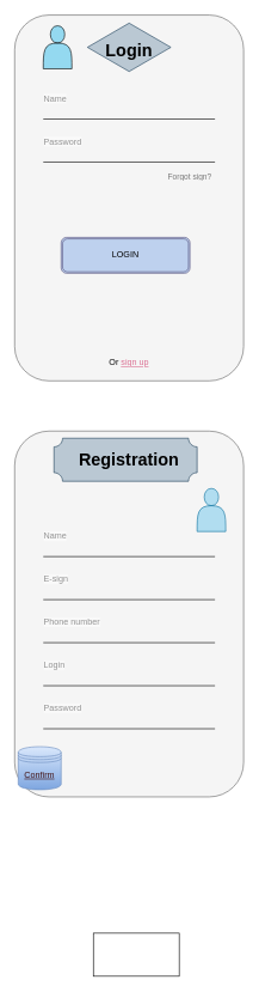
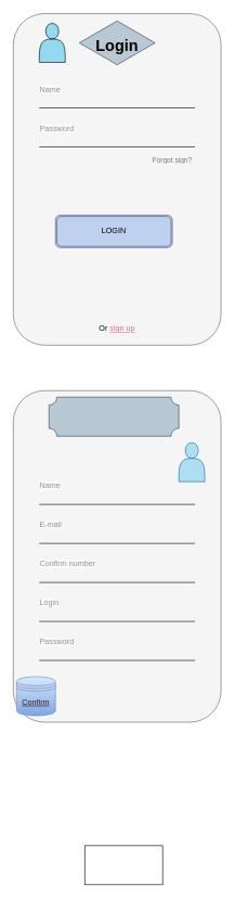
- <mxCell id="13" value="&lt;h1&gt;Registration&lt;/h1&gt;" style="text;html=1;strokeColor=none;fillColor=none;spacing=5;spacingTop=-20;whiteSpace=wrap;overflow=hidden;rounded=0;align=center;" vertex="1" parent="1"><mxGeometry x="85" y="620" width="190" height="40" as="geometry" /></mxCell>
- <mxCell id="18" value="E-sign" style="line;strokeWidth=1;html=1;perimeter=backbonePerimeter;points=[];outlineConnect=0;align=left;verticalAlign=bottom;horizontal=1;spacingTop=8;spacing=26;spacingLeft=-25;textOpacity=40;" vertex="1" parent="1"><mxGeometry x="60" y="830" width="240" height="10" as="geometry" /></mxCell>
+ <mxCell id="18" value="E-mail" style="line;strokeWidth=1;html=1;perimeter=backbonePerimeter;points=[];outlineConnect=0;align=left;verticalAlign=bottom;horizontal=1;spacingTop=8;spacing=26;spacingLeft=-25;textOpacity=40;" vertex="1" parent="1"><mxGeometry x="60" y="830" width="240" height="10" as="geometry" /></mxCell>
- <mxCell id="15" value="Phone number" style="line;strokeWidth=1;html=1;perimeter=backbonePerimeter;points=[];outlineConnect=0;align=left;verticalAlign=bottom;horizontal=1;spacingTop=8;spacing=26;spacingLeft=-25;textOpacity=40;" vertex="1" parent="1"><mxGeometry x="60" y="890" width="240" height="10" as="geometry" /></mxCell>
+ <mxCell id="15" value="Confirm number" style="line;strokeWidth=1;html=1;perimeter=backbonePerimeter;points=[];outlineConnect=0;align=left;verticalAlign=bottom;horizontal=1;spacingTop=8;spacing=26;spacingLeft=-25;textOpacity=40;" vertex="1" parent="1"><mxGeometry x="60" y="890" width="240" height="10" as="geometry" /></mxCell>
